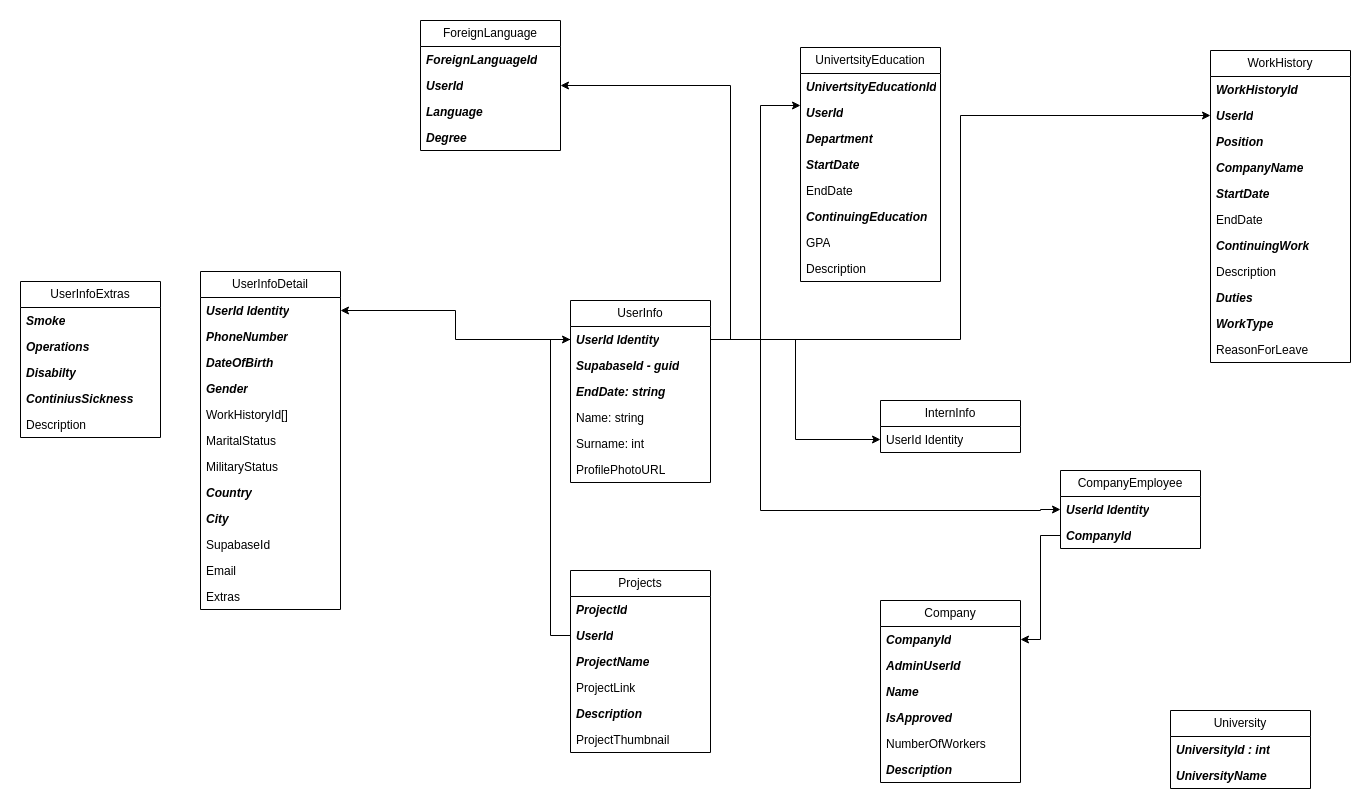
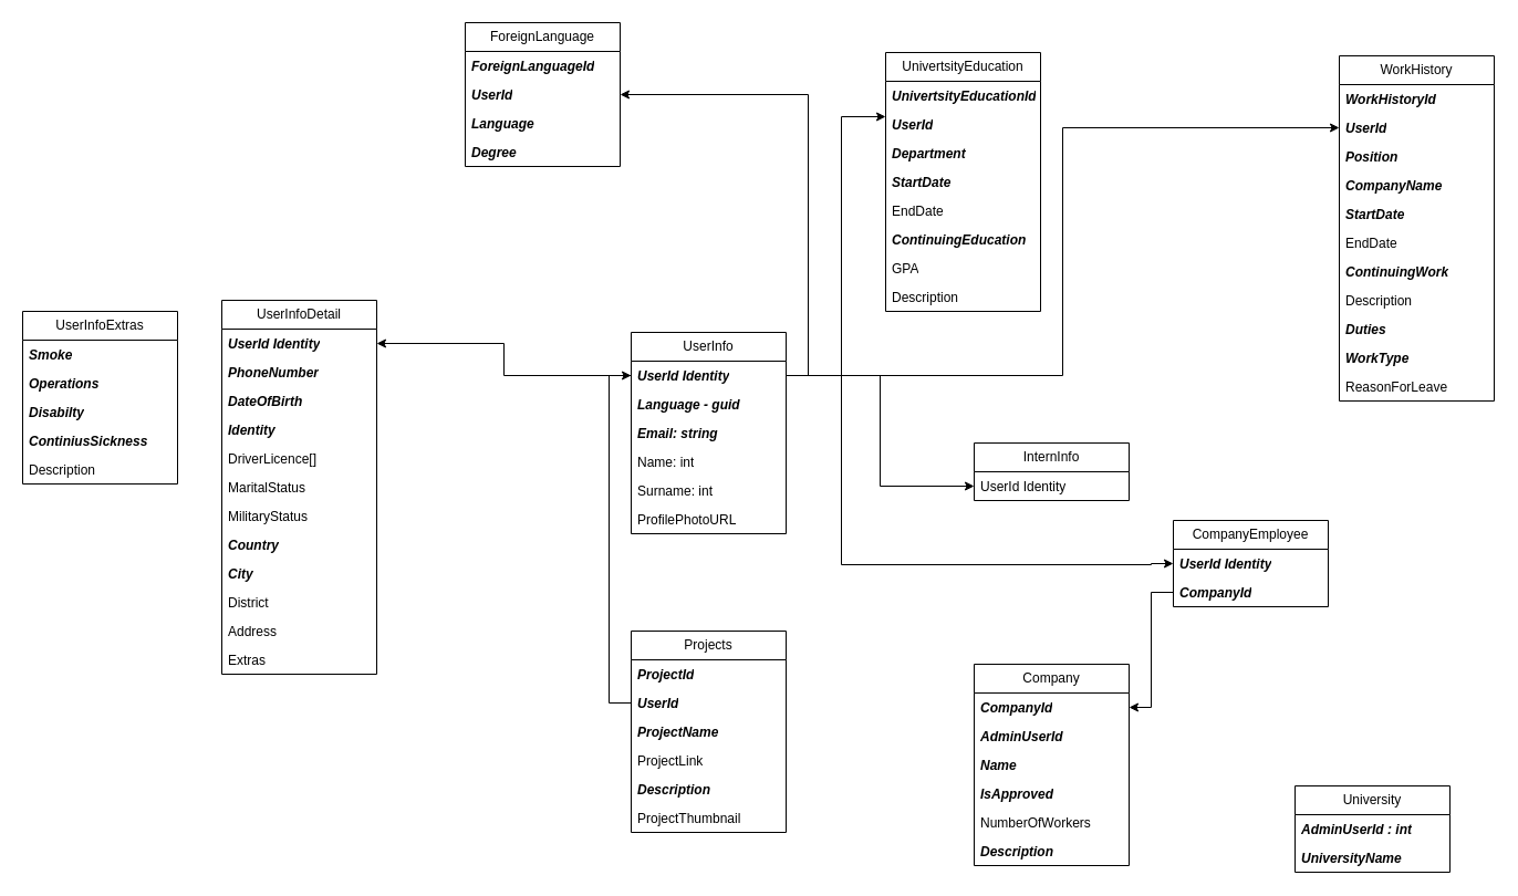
- <mxCell id="4" value="&lt;b style=&quot;&quot;&gt;&lt;i&gt;SupabaseId - guid&lt;/i&gt;&lt;/b&gt;" style="text;strokeColor=none;fillColor=none;align=left;verticalAlign=top;spacingLeft=4;spacingRight=4;overflow=hidden;rotatable=0;points=[[0,0.5],[1,0.5]];portConstraint=eastwest;whiteSpace=wrap;html=1;" parent="2" vertex="1"><mxGeometry y="52" width="140" height="26" as="geometry" /></mxCell>
+ <mxCell id="4" value="&lt;b style=&quot;&quot;&gt;&lt;i&gt;Language - guid&lt;/i&gt;&lt;/b&gt;" style="text;strokeColor=none;fillColor=none;align=left;verticalAlign=top;spacingLeft=4;spacingRight=4;overflow=hidden;rotatable=0;points=[[0,0.5],[1,0.5]];portConstraint=eastwest;whiteSpace=wrap;html=1;" parent="2" vertex="1"><mxGeometry y="52" width="140" height="26" as="geometry" /></mxCell>
- <mxCell id="62" value="&lt;b&gt;&lt;i&gt;Gender&lt;/i&gt;&lt;/b&gt;" style="text;strokeColor=none;fillColor=none;align=left;verticalAlign=top;spacingLeft=4;spacingRight=4;overflow=hidden;rotatable=0;points=[[0,0.5],[1,0.5]];portConstraint=eastwest;whiteSpace=wrap;html=1;" vertex="1" parent="58"><mxGeometry y="104" width="140" height="26" as="geometry" /></mxCell>
+ <mxCell id="62" value="&lt;b&gt;&lt;i&gt;Identity&lt;/i&gt;&lt;/b&gt;" style="text;strokeColor=none;fillColor=none;align=left;verticalAlign=top;spacingLeft=4;spacingRight=4;overflow=hidden;rotatable=0;points=[[0,0.5],[1,0.5]];portConstraint=eastwest;whiteSpace=wrap;html=1;" vertex="1" parent="58"><mxGeometry y="104" width="140" height="26" as="geometry" /></mxCell>
- <mxCell id="5" value="&lt;b&gt;&lt;i&gt;EndDate: string&lt;/i&gt;&lt;/b&gt;" style="text;strokeColor=none;fillColor=none;align=left;verticalAlign=top;spacingLeft=4;spacingRight=4;overflow=hidden;rotatable=0;points=[[0,0.5],[1,0.5]];portConstraint=eastwest;whiteSpace=wrap;html=1;" parent="2" vertex="1"><mxGeometry y="78" width="140" height="26" as="geometry" /></mxCell>
+ <mxCell id="5" value="&lt;b&gt;&lt;i&gt;Email: string&lt;/i&gt;&lt;/b&gt;" style="text;strokeColor=none;fillColor=none;align=left;verticalAlign=top;spacingLeft=4;spacingRight=4;overflow=hidden;rotatable=0;points=[[0,0.5],[1,0.5]];portConstraint=eastwest;whiteSpace=wrap;html=1;" parent="2" vertex="1"><mxGeometry y="78" width="140" height="26" as="geometry" /></mxCell>
- <mxCell id="63" value="WorkHistoryId[]" style="text;strokeColor=none;fillColor=none;align=left;verticalAlign=top;spacingLeft=4;spacingRight=4;overflow=hidden;rotatable=0;points=[[0,0.5],[1,0.5]];portConstraint=eastwest;whiteSpace=wrap;html=1;" vertex="1" parent="58"><mxGeometry y="130" width="140" height="26" as="geometry" /></mxCell>
+ <mxCell id="63" value="DriverLicence[]" style="text;strokeColor=none;fillColor=none;align=left;verticalAlign=top;spacingLeft=4;spacingRight=4;overflow=hidden;rotatable=0;points=[[0,0.5],[1,0.5]];portConstraint=eastwest;whiteSpace=wrap;html=1;" vertex="1" parent="58"><mxGeometry y="130" width="140" height="26" as="geometry" /></mxCell>
- <mxCell id="6" value="Name: string" style="text;strokeColor=none;fillColor=none;align=left;verticalAlign=top;spacingLeft=4;spacingRight=4;overflow=hidden;rotatable=0;points=[[0,0.5],[1,0.5]];portConstraint=eastwest;whiteSpace=wrap;html=1;" parent="2" vertex="1"><mxGeometry y="104" width="140" height="26" as="geometry" /></mxCell>
+ <mxCell id="6" value="Name: int" style="text;strokeColor=none;fillColor=none;align=left;verticalAlign=top;spacingLeft=4;spacingRight=4;overflow=hidden;rotatable=0;points=[[0,0.5],[1,0.5]];portConstraint=eastwest;whiteSpace=wrap;html=1;" parent="2" vertex="1"><mxGeometry y="104" width="140" height="26" as="geometry" /></mxCell>
- <mxCell id="68" value="SupabaseId" style="text;strokeColor=none;fillColor=none;align=left;verticalAlign=top;spacingLeft=4;spacingRight=4;overflow=hidden;rotatable=0;points=[[0,0.5],[1,0.5]];portConstraint=eastwest;whiteSpace=wrap;html=1;" vertex="1" parent="58"><mxGeometry y="260" width="140" height="26" as="geometry" /></mxCell>
+ <mxCell id="68" value="District" style="text;strokeColor=none;fillColor=none;align=left;verticalAlign=top;spacingLeft=4;spacingRight=4;overflow=hidden;rotatable=0;points=[[0,0.5],[1,0.5]];portConstraint=eastwest;whiteSpace=wrap;html=1;" vertex="1" parent="58"><mxGeometry y="260" width="140" height="26" as="geometry" /></mxCell>
- <mxCell id="69" value="Email" style="text;strokeColor=none;fillColor=none;align=left;verticalAlign=top;spacingLeft=4;spacingRight=4;overflow=hidden;rotatable=0;points=[[0,0.5],[1,0.5]];portConstraint=eastwest;whiteSpace=wrap;html=1;" vertex="1" parent="58"><mxGeometry y="286" width="140" height="26" as="geometry" /></mxCell>
+ <mxCell id="69" value="Address" style="text;strokeColor=none;fillColor=none;align=left;verticalAlign=top;spacingLeft=4;spacingRight=4;overflow=hidden;rotatable=0;points=[[0,0.5],[1,0.5]];portConstraint=eastwest;whiteSpace=wrap;html=1;" vertex="1" parent="58"><mxGeometry y="286" width="140" height="26" as="geometry" /></mxCell>
- <mxCell id="10" value="UniversityId : int" style="text;strokeColor=none;fillColor=none;align=left;verticalAlign=top;spacingLeft=4;spacingRight=4;overflow=hidden;rotatable=0;points=[[0,0.5],[1,0.5]];portConstraint=eastwest;whiteSpace=wrap;html=1;fontStyle=3" parent="9" vertex="1"><mxGeometry y="26" width="140" height="26" as="geometry" /></mxCell>
+ <mxCell id="10" value="AdminUserId : int" style="text;strokeColor=none;fillColor=none;align=left;verticalAlign=top;spacingLeft=4;spacingRight=4;overflow=hidden;rotatable=0;points=[[0,0.5],[1,0.5]];portConstraint=eastwest;whiteSpace=wrap;html=1;fontStyle=3" parent="9" vertex="1"><mxGeometry y="26" width="140" height="26" as="geometry" /></mxCell>
